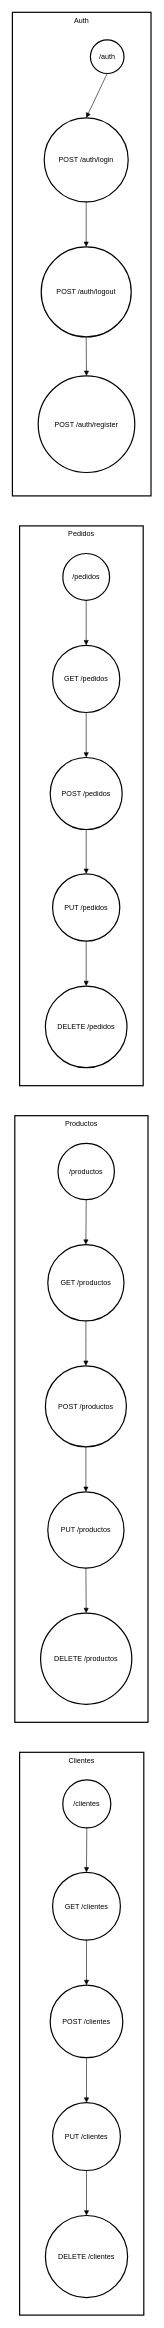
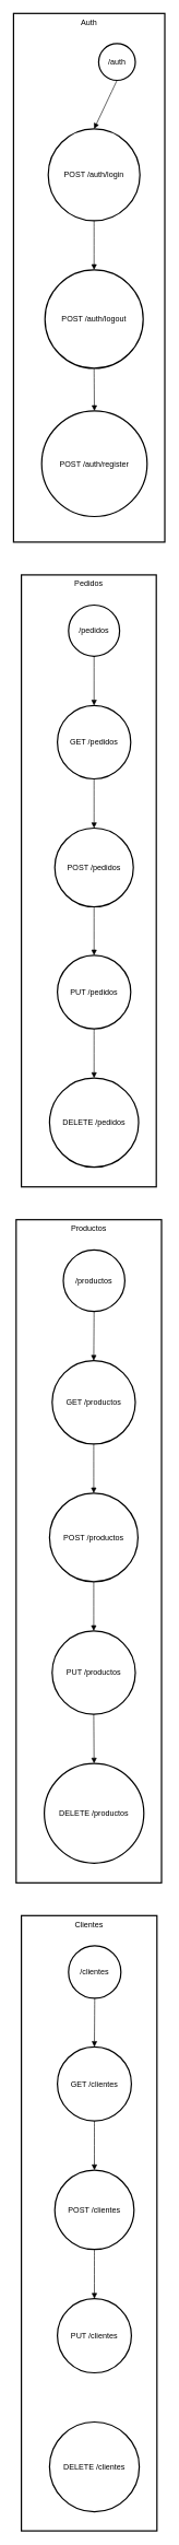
- <mxCell id="39" value="" style="curved=1;startArrow=none;endArrow=block;exitX=0.5;exitY=1;entryX=0.5;entryY=0;" edge="1" parent="30" source="34" target="35"><mxGeometry relative="1" as="geometry"><Array as="points" /></mxGeometry></mxCell>
